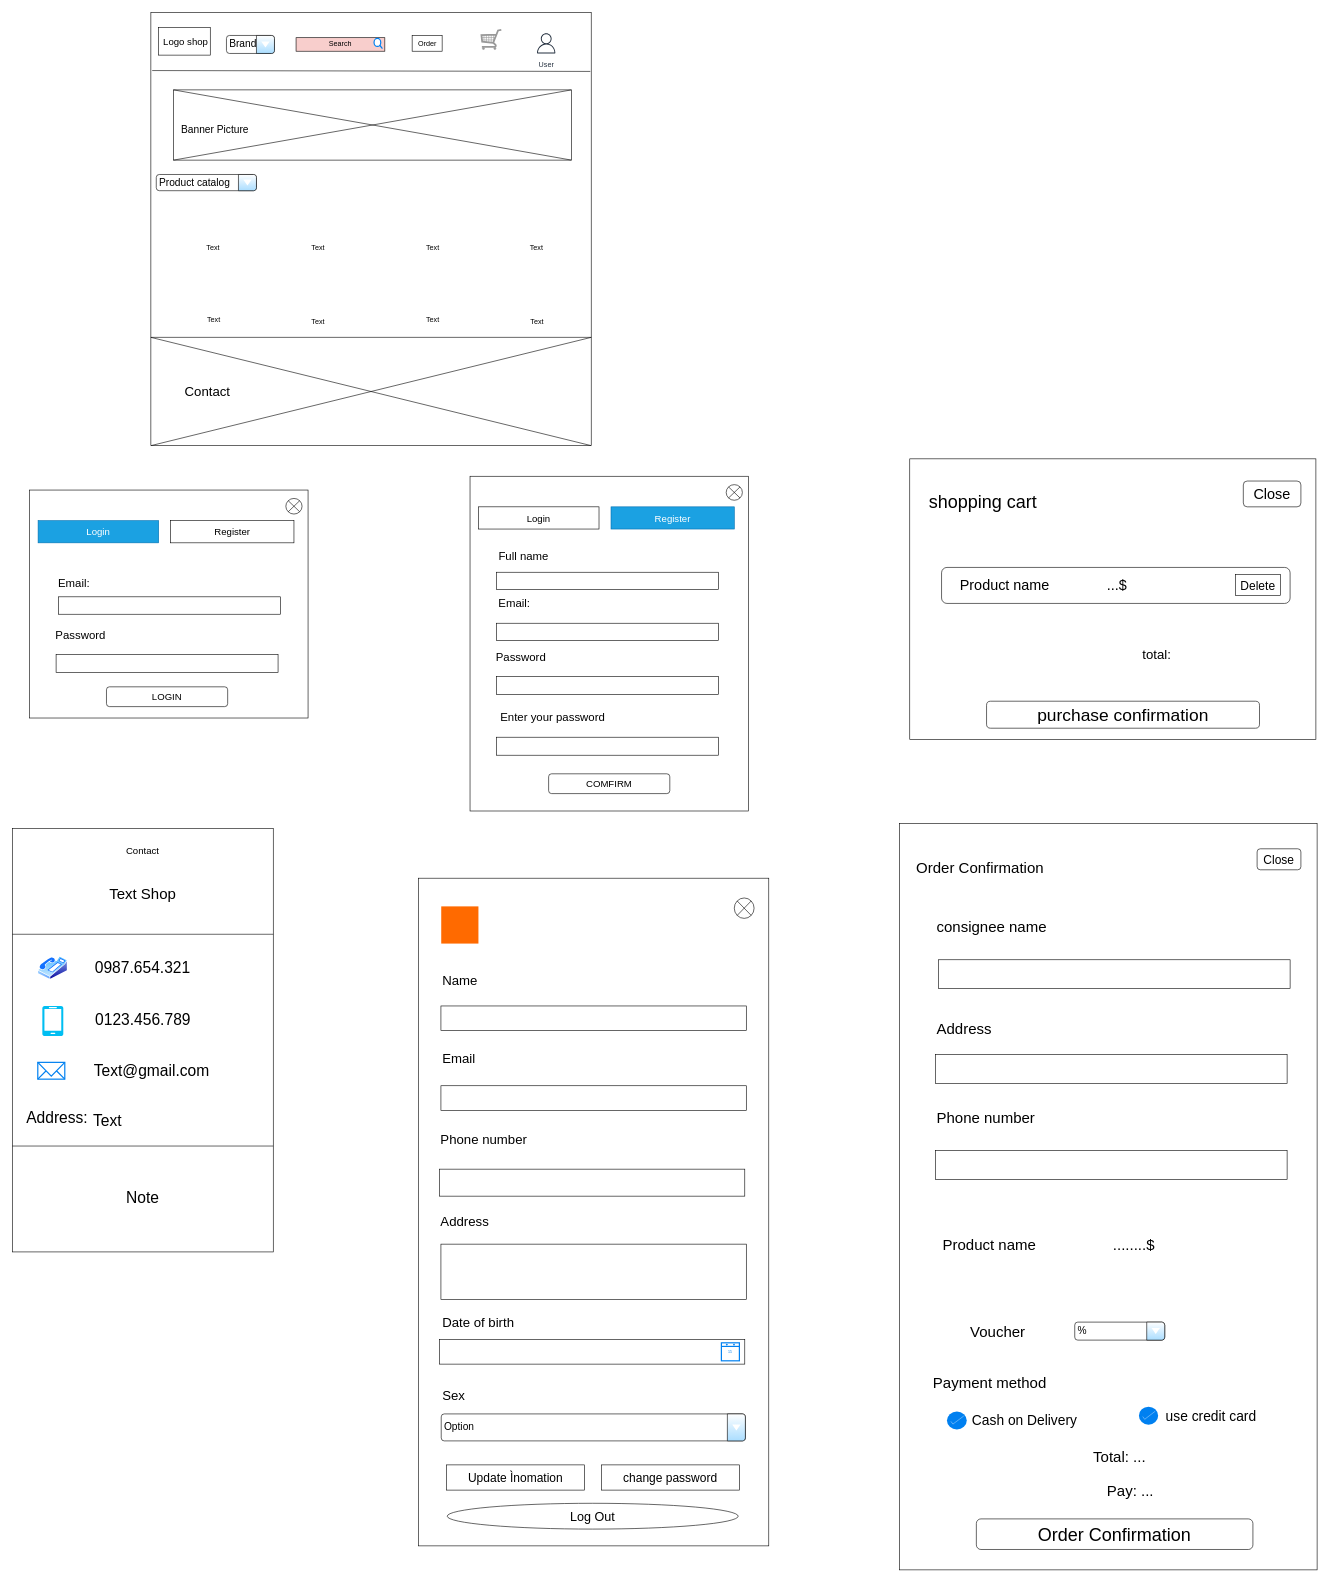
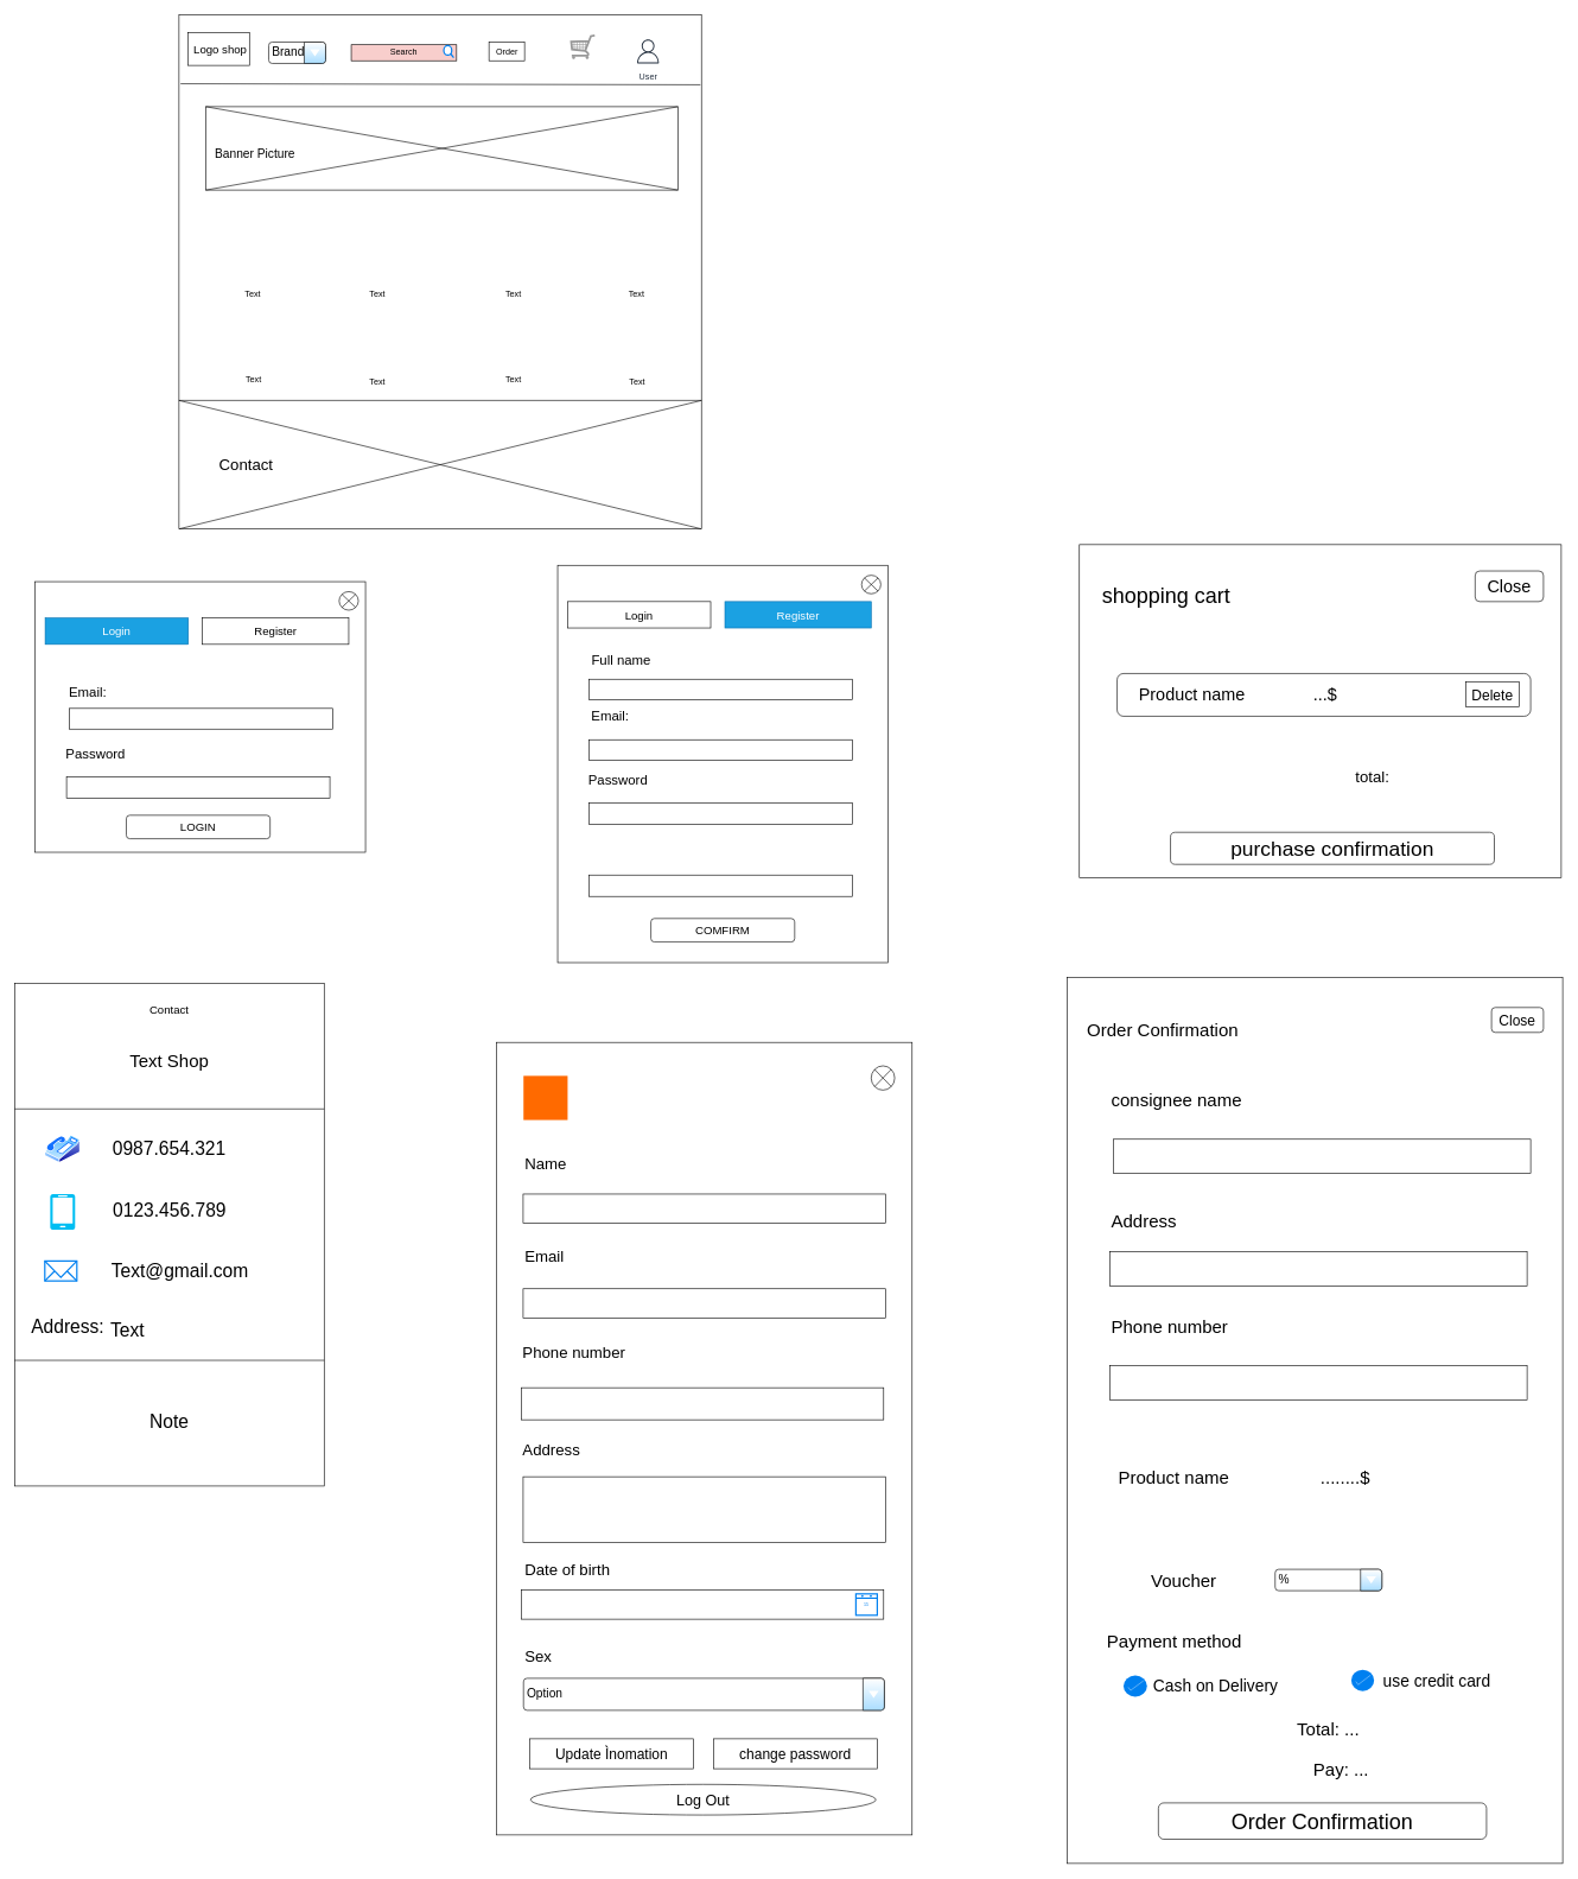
- <mxCell id="90" value="Product catalog" style="strokeWidth=1;shadow=0;dashed=0;align=center;html=1;shape=mxgraph.mockup.forms.comboBox;align=left;fillColor2=#aaddff;mainText=;fontSize=17;spacingLeft=3;" vertex="1" parent="1"><mxGeometry x="260" y="290" width="167" height="27" as="geometry" /></mxCell>
- <mxCell id="38" value="&lt;span style=&quot;font-size: 19px;&quot;&gt;Enter your password&lt;/span&gt;" style="text;html=1;align=center;verticalAlign=middle;whiteSpace=wrap;rounded=0;" parent="1" vertex="1"><mxGeometry x="827" y="1180" width="188" height="30" as="geometry" /></mxCell>
